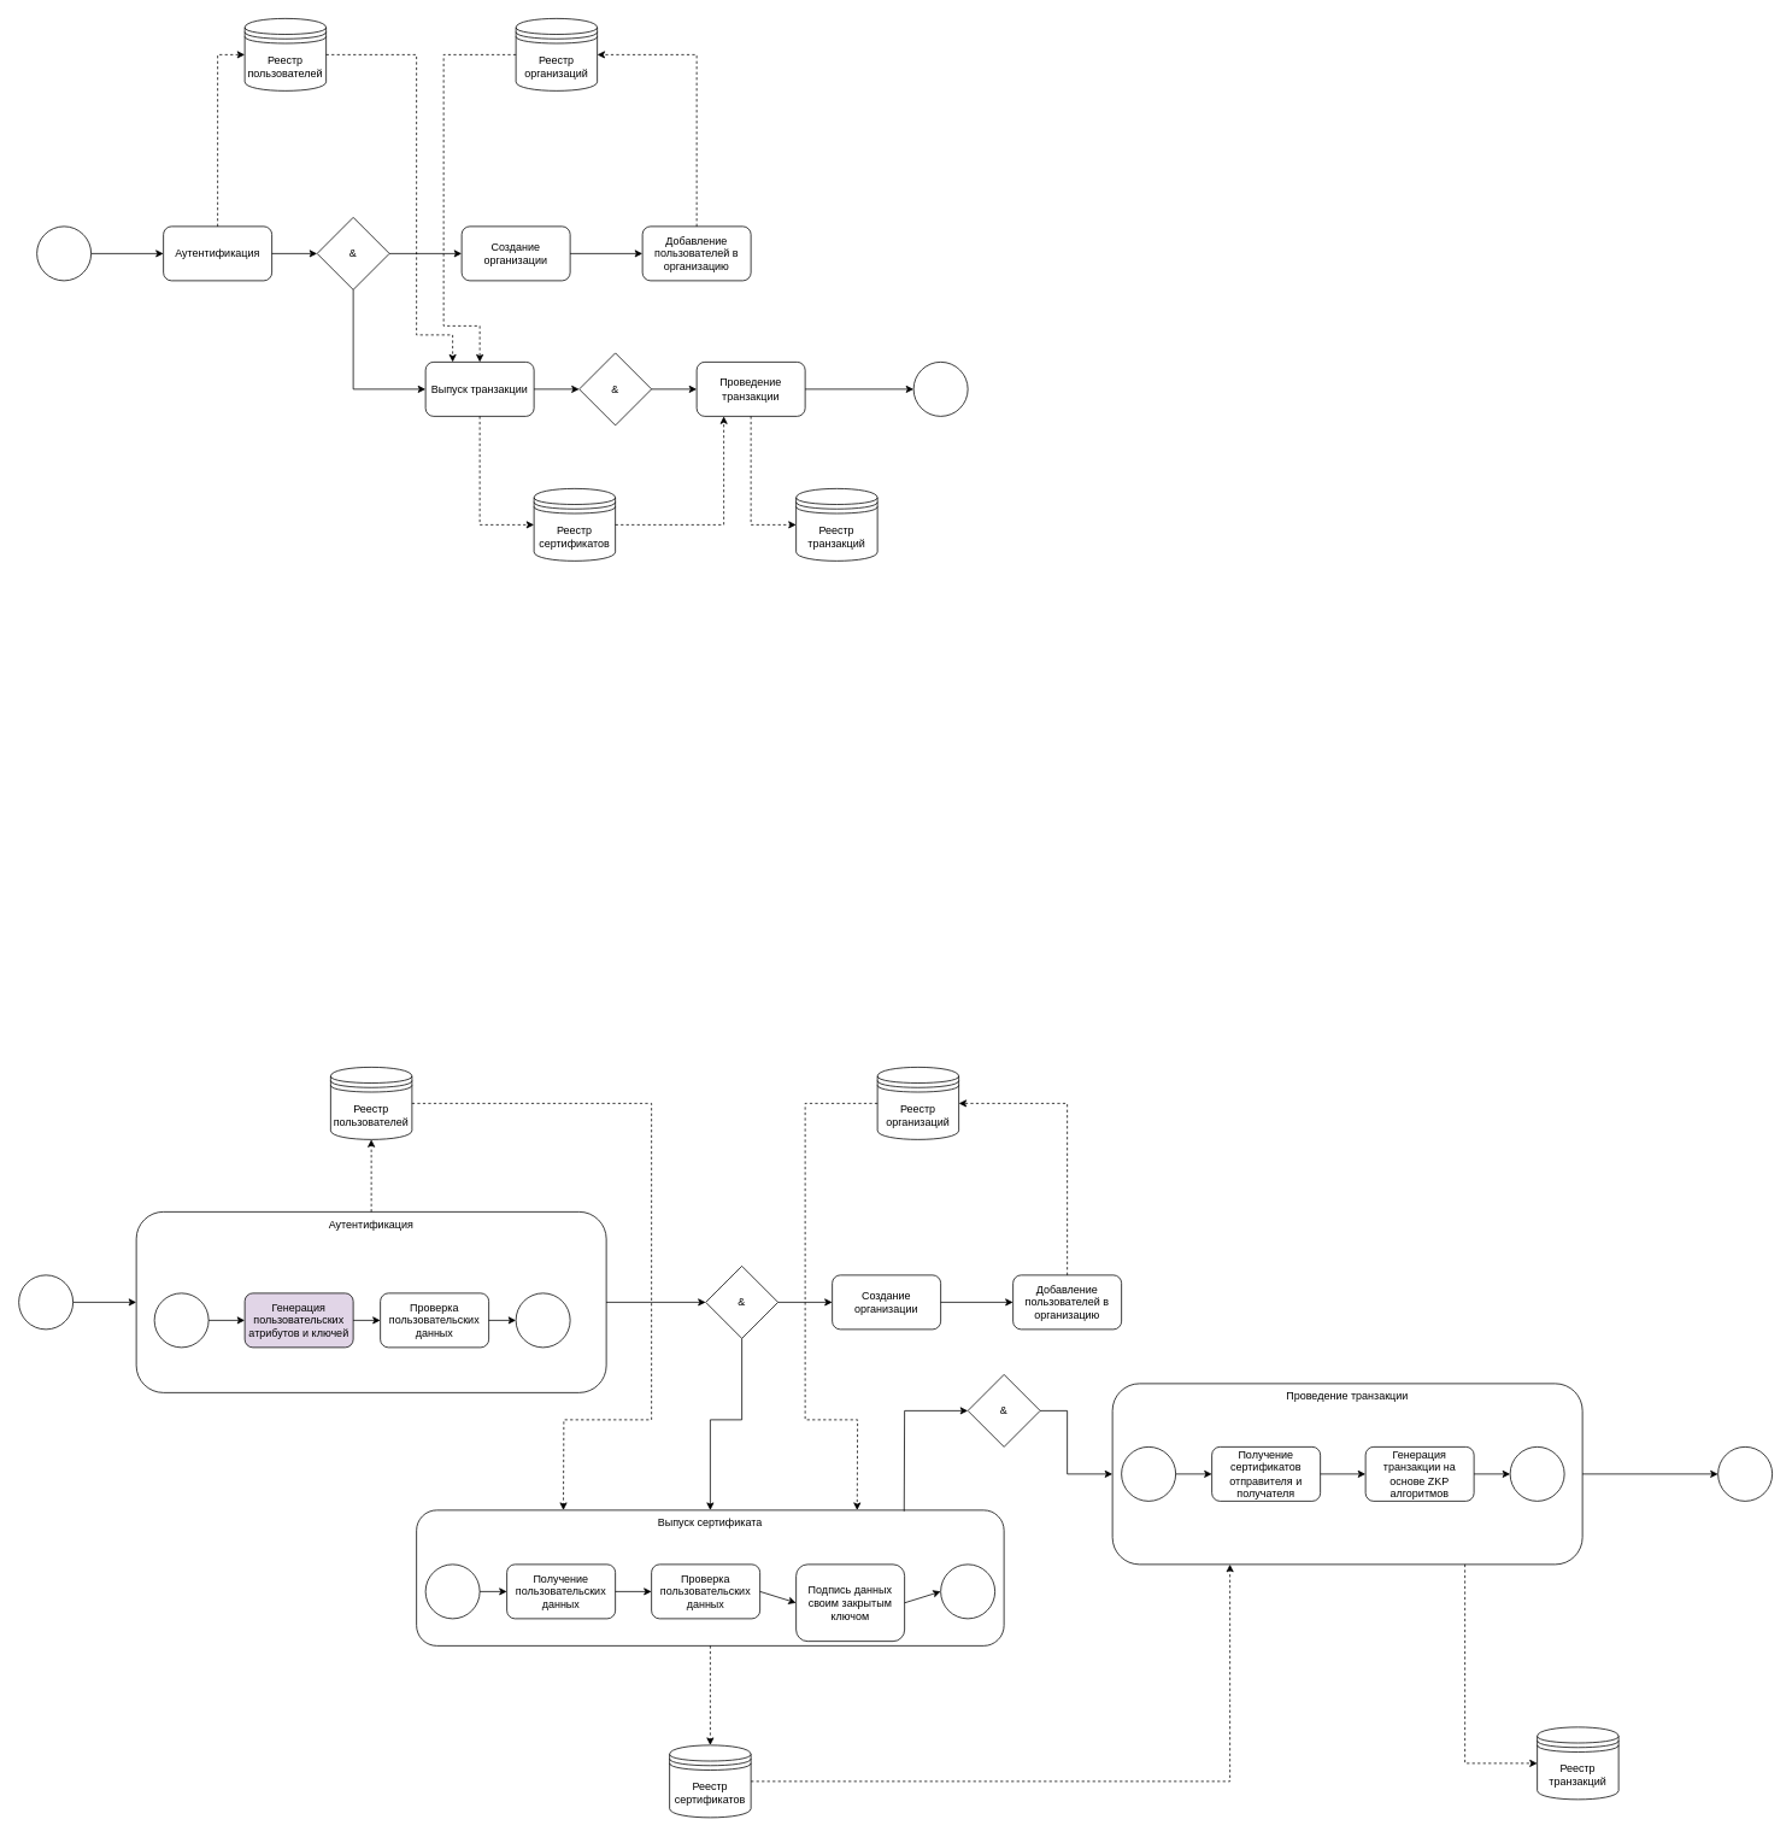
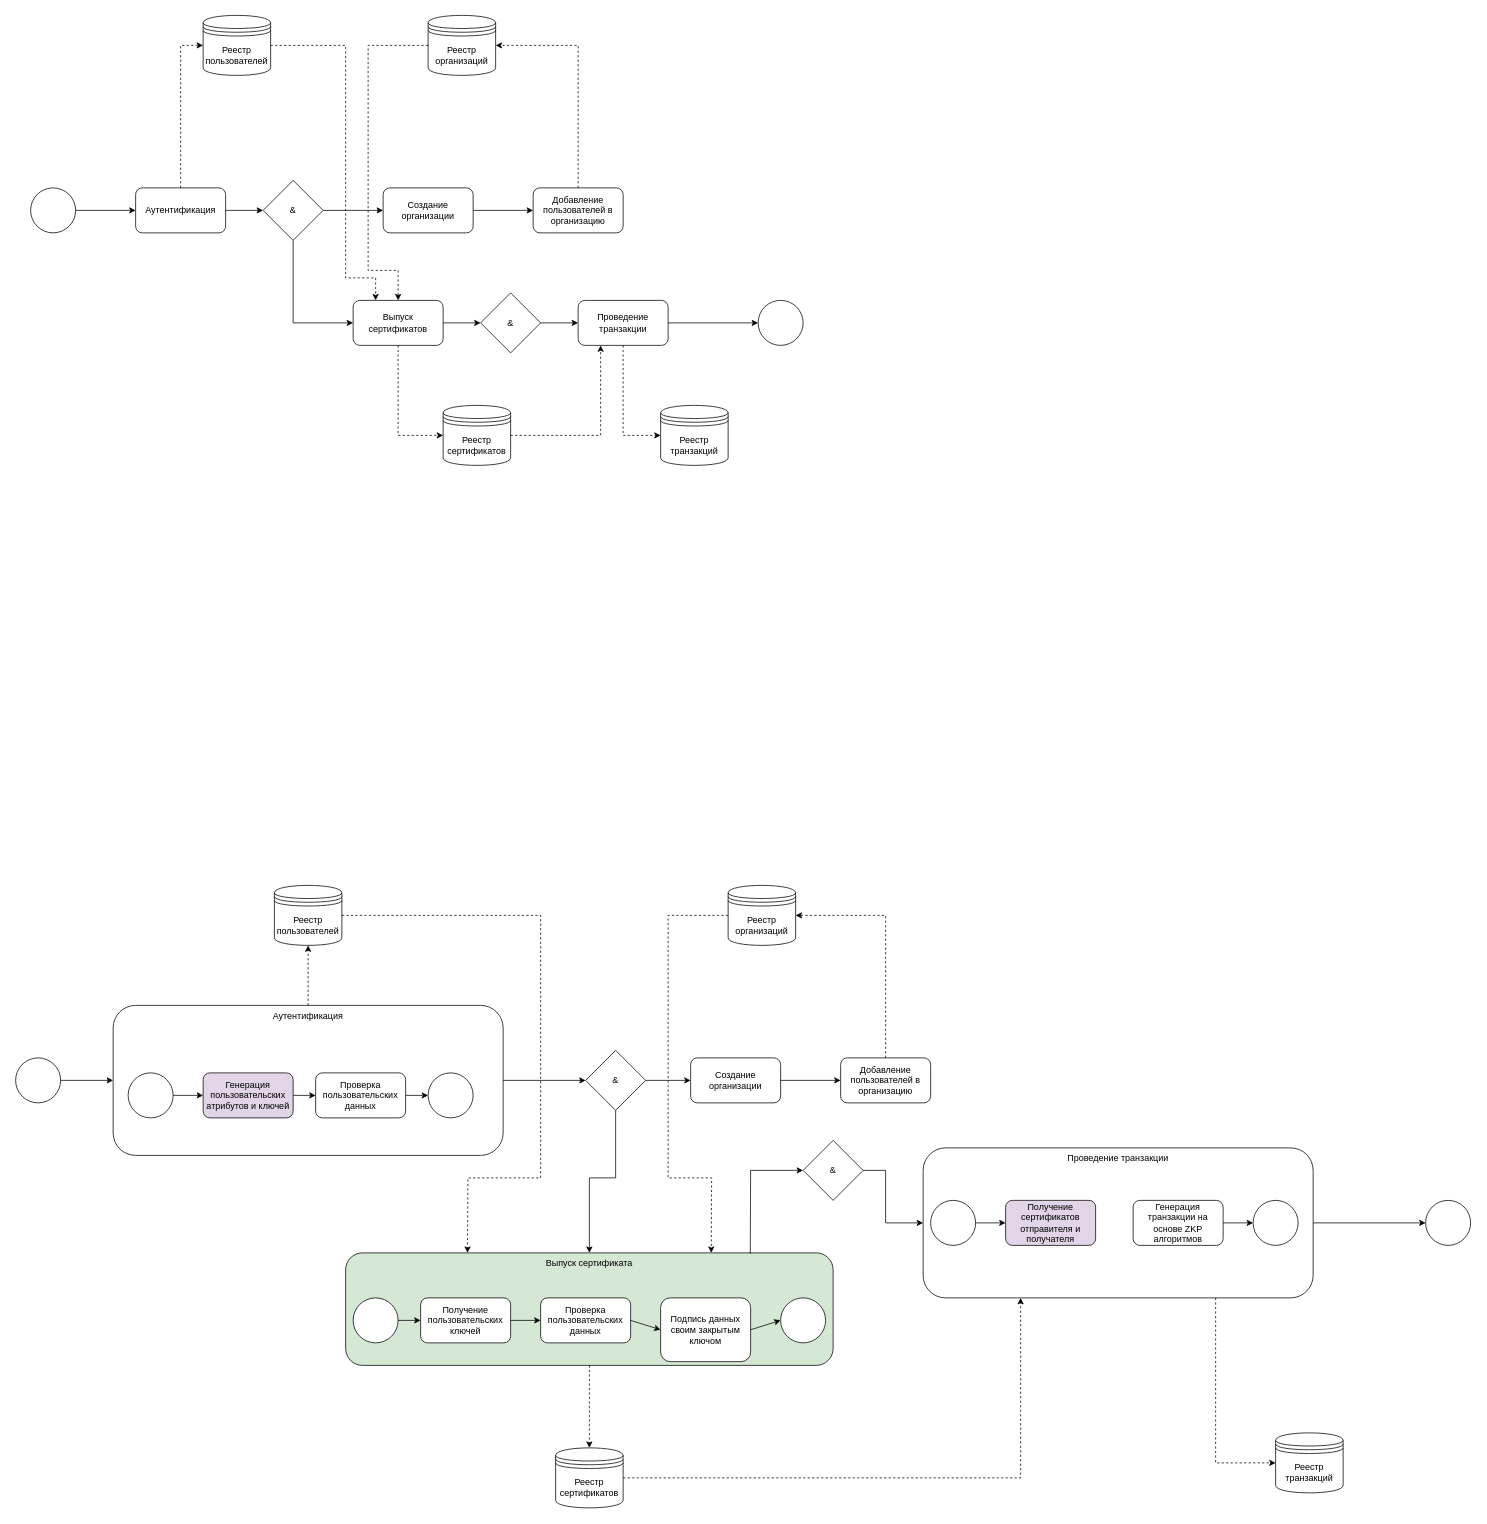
- <mxCell id="15" value="Выпуск транзакции" style="rounded=1;whiteSpace=wrap;html=1;" vertex="1" parent="1"><mxGeometry x="470" y="400" width="120" height="60" as="geometry" /></mxCell>
+ <mxCell id="15" value="Выпуск сертификатов" style="rounded=1;whiteSpace=wrap;html=1;" vertex="1" parent="1"><mxGeometry x="470" y="400" width="120" height="60" as="geometry" /></mxCell>
- <mxCell id="68" value="Получение сертификатов отправителя и получателя" style="rounded=1;whiteSpace=wrap;html=1;" vertex="1" parent="1"><mxGeometry x="1340" y="1600" width="120" height="60" as="geometry" /></mxCell>
+ <mxCell id="68" value="Получение сертификатов отправителя и получателя" style="rounded=1;whiteSpace=wrap;html=1;fillColor=#e1d5e7;" vertex="1" parent="1"><mxGeometry x="1340" y="1600" width="120" height="60" as="geometry" /></mxCell>
- <mxCell id="76" value="" style="endArrow=classic;html=1;rounded=0;exitX=1;exitY=0.5;exitDx=0;exitDy=0;entryX=0;entryY=0.5;entryDx=0;entryDy=0;" edge="1" parent="1" source="68" target="71"><mxGeometry width="50" height="50" relative="1" as="geometry"><mxPoint x="1220" y="1670" as="sourcePoint" /><mxPoint x="1270" y="1620" as="targetPoint" /></mxGeometry></mxCell>
- <mxCell id="51" value="Выпуск сертификата" style="rounded=1;whiteSpace=wrap;html=1;verticalAlign=top;" vertex="1" parent="1"><mxGeometry x="460" y="1670" width="650" height="150" as="geometry" /></mxCell>
+ <mxCell id="51" value="Выпуск сертификата" style="rounded=1;whiteSpace=wrap;html=1;verticalAlign=top;fillColor=#d5e8d4;" vertex="1" parent="1"><mxGeometry x="460" y="1670" width="650" height="150" as="geometry" /></mxCell>
- <mxCell id="57" value="Получение пользовательских данных" style="rounded=1;whiteSpace=wrap;html=1;" vertex="1" parent="1"><mxGeometry x="560" y="1730" width="120" height="60" as="geometry" /></mxCell>
+ <mxCell id="57" value="Получение пользовательских ключей" style="rounded=1;whiteSpace=wrap;html=1;" vertex="1" parent="1"><mxGeometry x="560" y="1730" width="120" height="60" as="geometry" /></mxCell>
